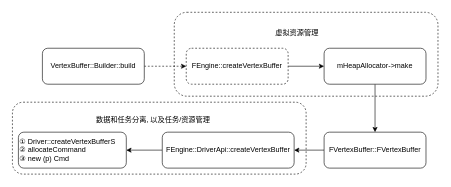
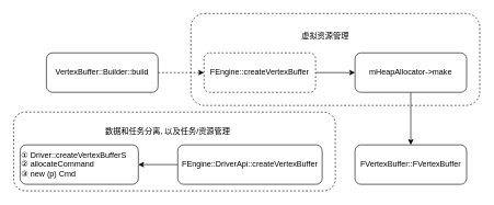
- <mxCell id="10" style="edgeStyle=orthogonalEdgeStyle;rounded=0;orthogonalLoop=1;jettySize=auto;html=1;exitX=0;exitY=0.5;exitDx=0;exitDy=0;" edge="1" parent="1" source="11" target="13"><mxGeometry relative="1" as="geometry" /></mxCell>
